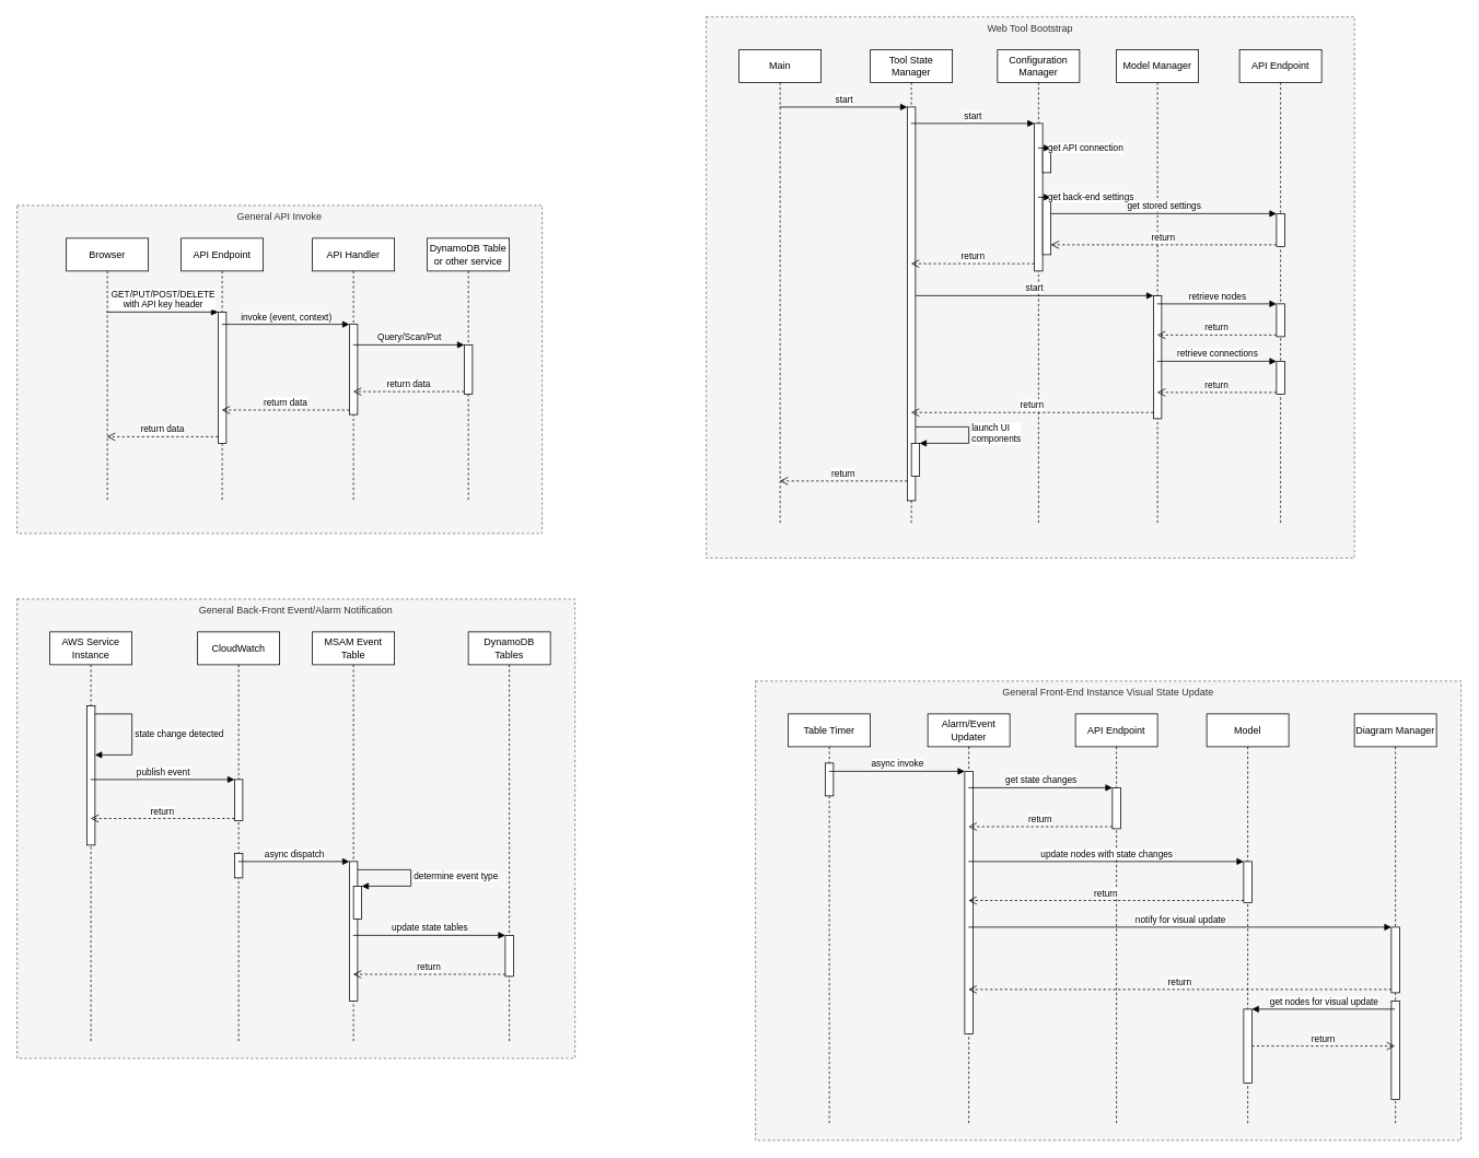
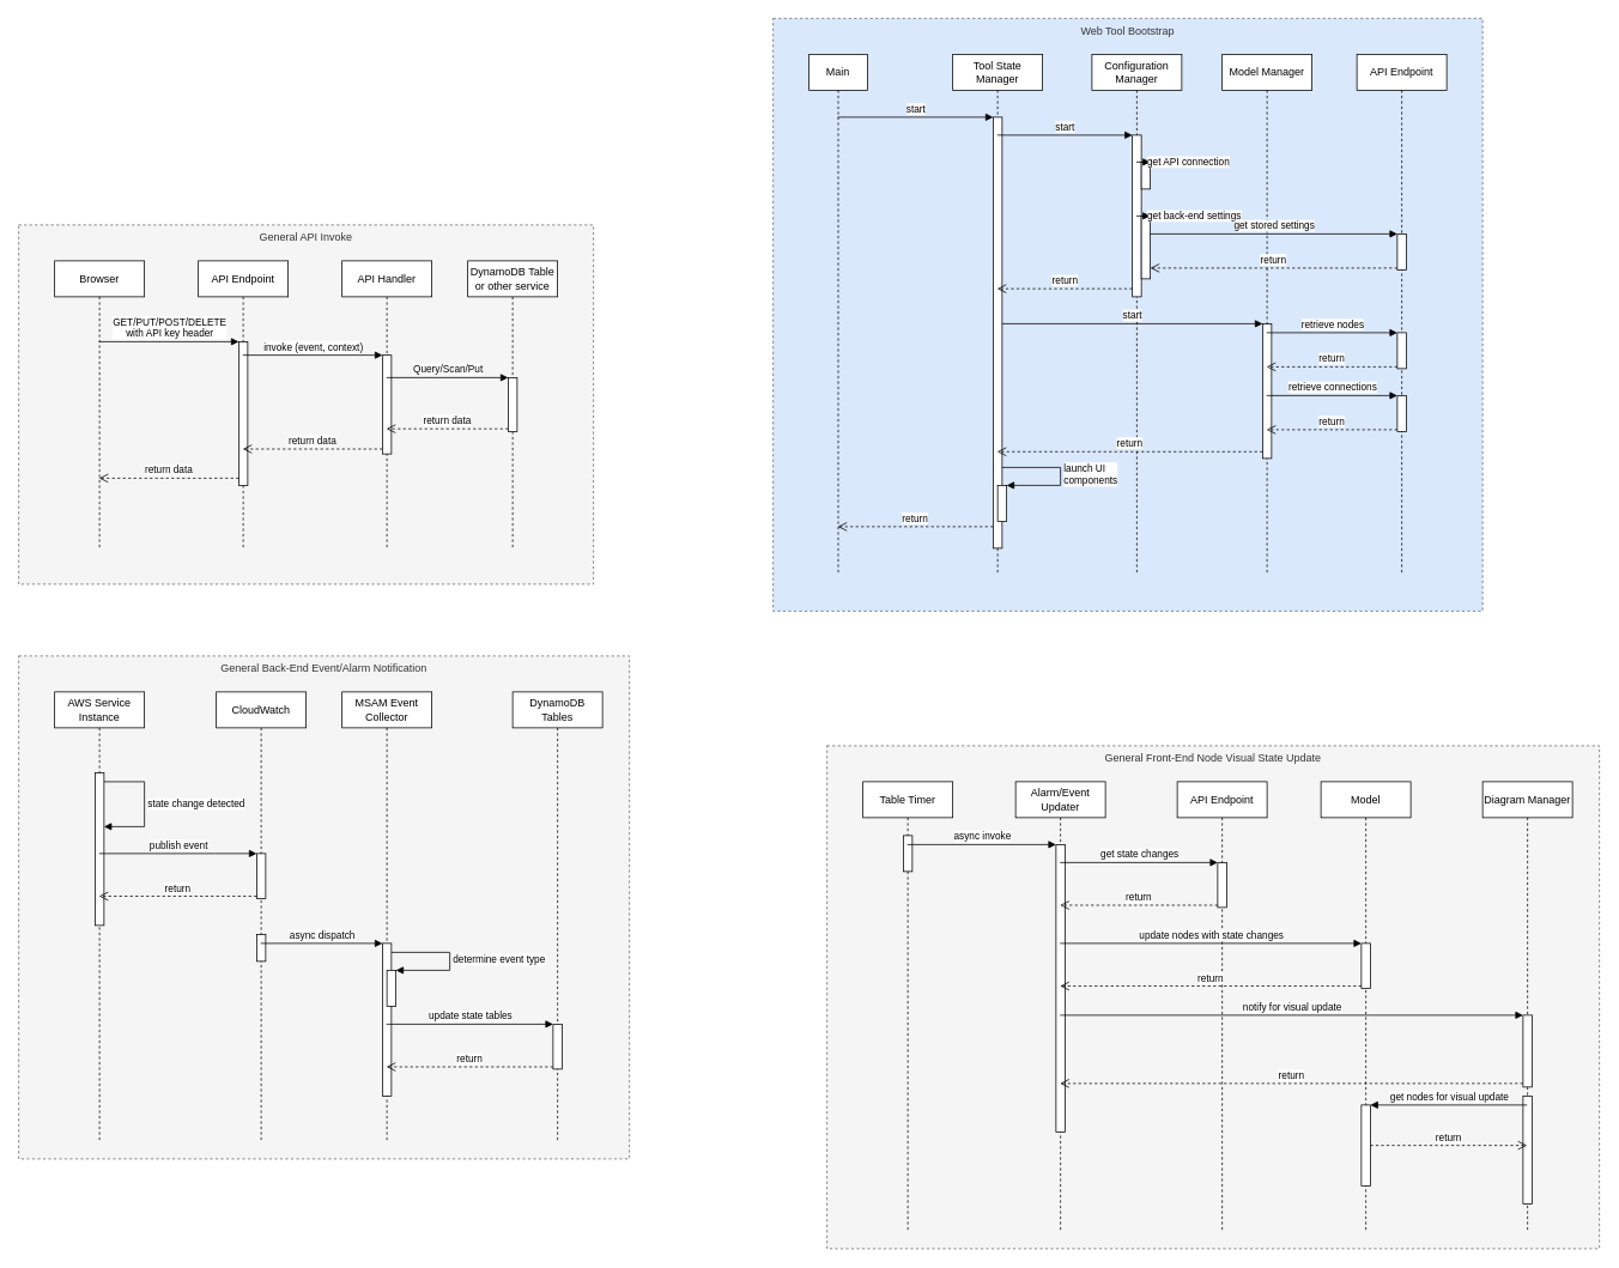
- <mxCell id="2" value="Web Tool Bootstrap" style="fillColor=#f5f5f5;strokeColor=#666666;dashed=1;verticalAlign=top;fontStyle=0;fontColor=#333333;" vertex="1" parent="1"><mxGeometry x="860" y="20" width="790" height="660" as="geometry" /></mxCell>
+ <mxCell id="2" value="Web Tool Bootstrap" style="fillColor=#dae8fc;strokeColor=#666666;dashed=1;verticalAlign=top;fontStyle=0;fontColor=#333333;" vertex="1" parent="1"><mxGeometry x="860" y="20" width="790" height="660" as="geometry" /></mxCell>
- <mxCell id="58" value="Main" style="shape=umlLifeline;perimeter=lifelinePerimeter;whiteSpace=wrap;html=1;container=1;collapsible=0;recursiveResize=0;outlineConnect=0;" vertex="1" parent="1"><mxGeometry x="900" y="60" width="100" height="580" as="geometry" /></mxCell>
+ <mxCell id="58" value="Main" style="shape=umlLifeline;perimeter=lifelinePerimeter;whiteSpace=wrap;html=1;container=1;collapsible=0;recursiveResize=0;outlineConnect=0;" vertex="1" parent="1"><mxGeometry x="900" y="60" width="65" height="580" as="geometry" /></mxCell>
- <mxCell id="5" value="Browser" style="shape=umlLifeline;perimeter=lifelinePerimeter;whiteSpace=wrap;html=1;container=1;collapsible=0;recursiveResize=0;outlineConnect=0;" vertex="1" parent="1"><mxGeometry x="80" y="290" width="100" height="320" as="geometry" /></mxCell>
+ <mxCell id="5" value="Browser" style="shape=umlLifeline;perimeter=lifelinePerimeter;whiteSpace=wrap;html=1;container=1;collapsible=0;recursiveResize=0;outlineConnect=0;" vertex="1" parent="1"><mxGeometry x="60" y="290" width="100" height="320" as="geometry" /></mxCell>
- <mxCell id="3" value="General Back-Front Event/Alarm Notification" style="fillColor=#f5f5f5;strokeColor=#666666;dashed=1;verticalAlign=top;fontStyle=0;fontColor=#333333;" vertex="1" parent="1"><mxGeometry x="20" y="730" width="680" height="560" as="geometry" /></mxCell>
+ <mxCell id="3" value="General Back-End Event/Alarm Notification" style="fillColor=#f5f5f5;strokeColor=#666666;dashed=1;verticalAlign=top;fontStyle=0;fontColor=#333333;" vertex="1" parent="1"><mxGeometry x="20" y="730" width="680" height="560" as="geometry" /></mxCell>
- <mxCell id="23" value="MSAM Event Table" style="shape=umlLifeline;perimeter=lifelinePerimeter;whiteSpace=wrap;html=1;container=1;collapsible=0;recursiveResize=0;outlineConnect=0;" vertex="1" parent="1"><mxGeometry x="380" y="770" width="100" height="500" as="geometry" /></mxCell>
+ <mxCell id="23" value="MSAM Event Collector" style="shape=umlLifeline;perimeter=lifelinePerimeter;whiteSpace=wrap;html=1;container=1;collapsible=0;recursiveResize=0;outlineConnect=0;" vertex="1" parent="1"><mxGeometry x="380" y="770" width="100" height="500" as="geometry" /></mxCell>
- <mxCell id="36" value="General Front-End Instance Visual State Update" style="fillColor=#f5f5f5;strokeColor=#666666;dashed=1;verticalAlign=top;fontStyle=0;fontColor=#333333;" vertex="1" parent="35"><mxGeometry width="860" height="560" as="geometry" /></mxCell>
+ <mxCell id="36" value="General Front-End Node Visual State Update" style="fillColor=#f5f5f5;strokeColor=#666666;dashed=1;verticalAlign=top;fontStyle=0;fontColor=#333333;" vertex="1" parent="35"><mxGeometry width="860" height="560" as="geometry" /></mxCell>
